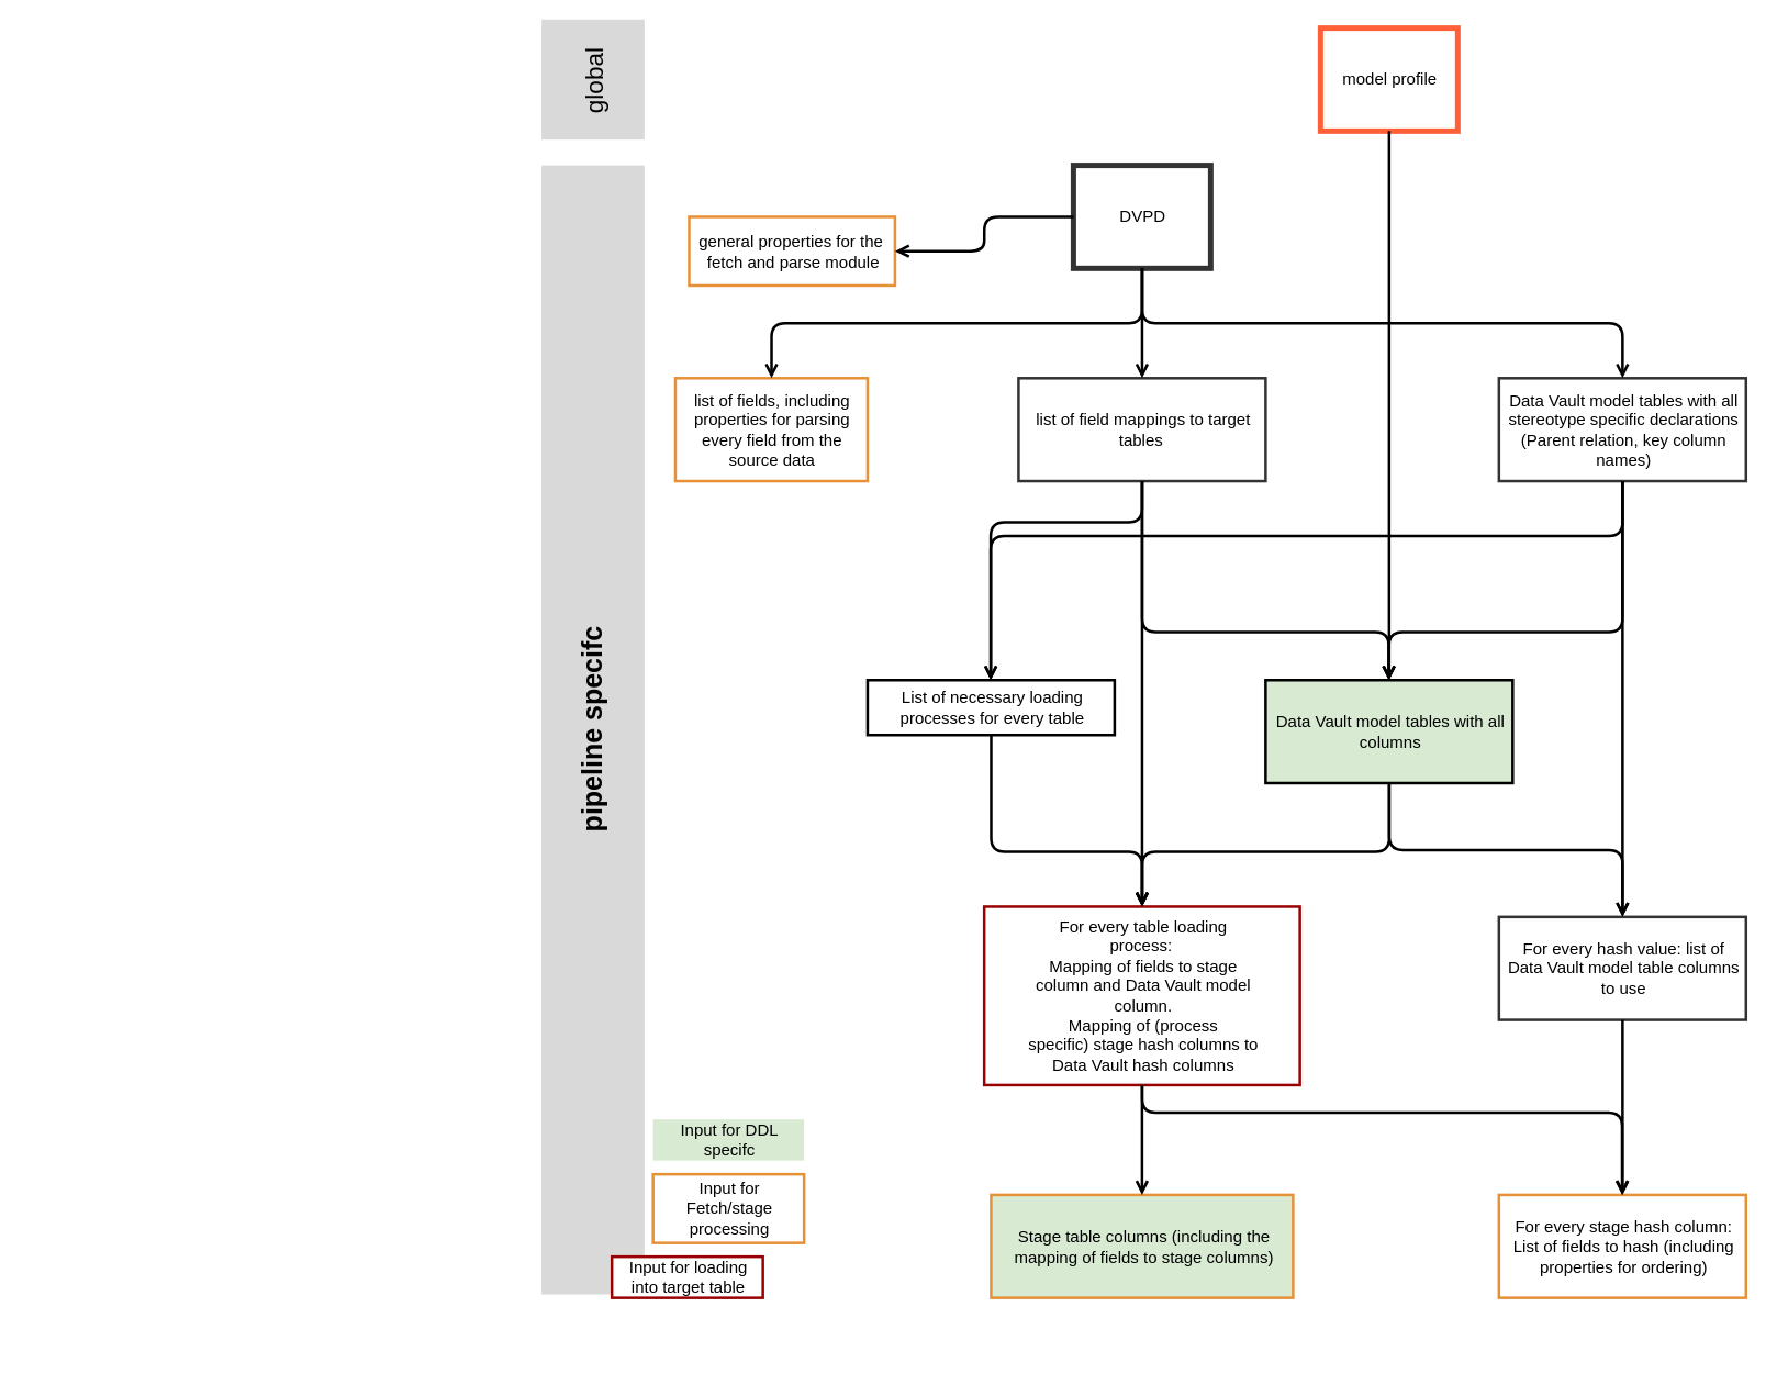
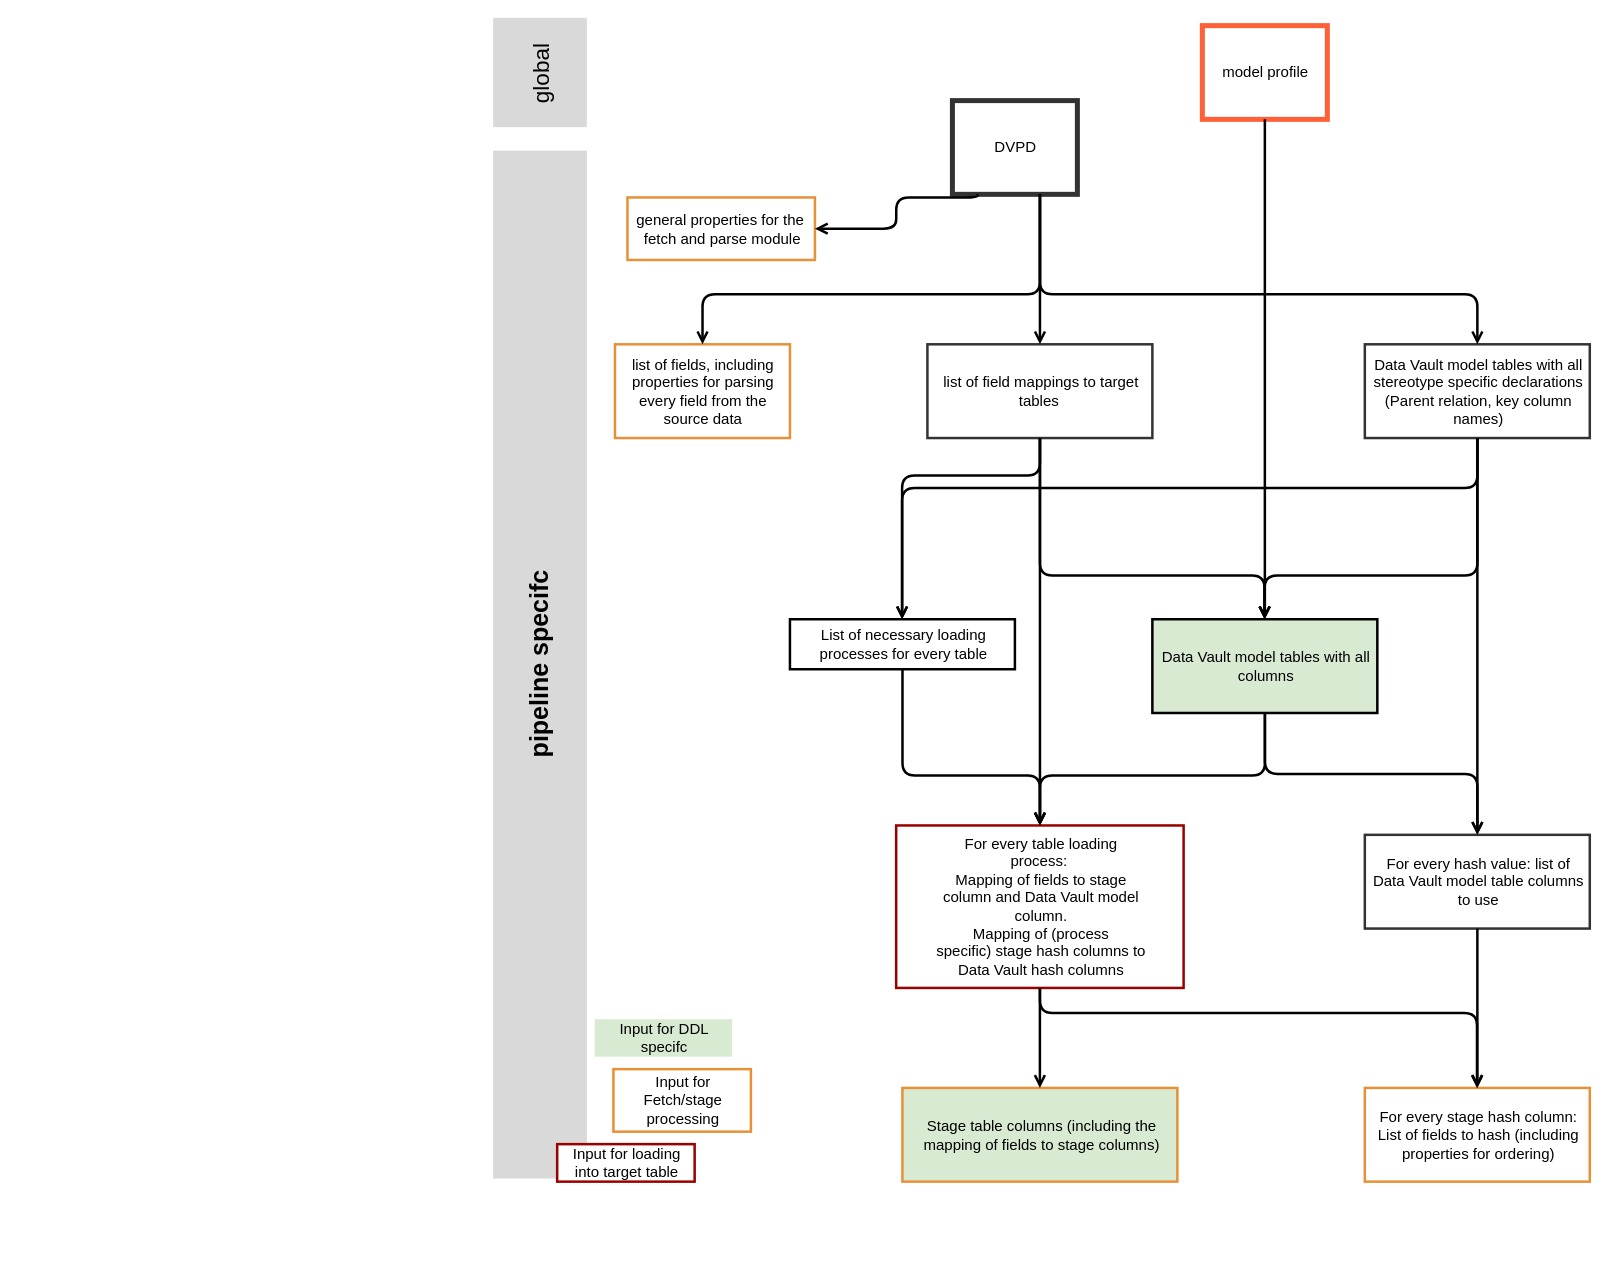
- <mxCell id="2" value="&lt;div style=&quot;width: 93.0px;height:auto;word-break: break-word;&quot;&gt;&lt;div align=&quot;center&quot;&gt;&lt;span style=&quot;font-family: Arial; font-size: 12px; text-decoration: none; line-height: 0;&quot;&gt;&lt;span style=&quot;text-decoration: none; line-height: 14px;&quot; class=&quot;&quot;&gt;DVPD&lt;/span&gt;&lt;/span&gt;&lt;/div&gt;&lt;/div&gt;" style="shape=rect;shadow=0;strokeWidth=4;fillColor=#FFFFFF;strokeColor=#333333;opacity=100.0;html=1;nl2Br=0;verticalAlign=middle;align=center;spacingLeft=2.0;spacingRight=0;whiteSpace=wrap;gliffyId=0;" parent="1" vertex="1"><mxGeometry x="781.25" y="120" width="100" height="75" as="geometry" /></mxCell>
+ <mxCell id="2" value="&lt;div style=&quot;width: 93.0px;height:auto;word-break: break-word;&quot;&gt;&lt;div align=&quot;center&quot;&gt;&lt;span style=&quot;font-family: Arial; font-size: 12px; text-decoration: none; line-height: 0;&quot;&gt;&lt;span style=&quot;text-decoration: none; line-height: 14px;&quot; class=&quot;&quot;&gt;DVPD&lt;/span&gt;&lt;/span&gt;&lt;/div&gt;&lt;/div&gt;" style="shape=rect;shadow=0;strokeWidth=4;fillColor=#FFFFFF;strokeColor=#333333;opacity=100.0;html=1;nl2Br=0;verticalAlign=middle;align=center;spacingLeft=2.0;spacingRight=0;whiteSpace=wrap;gliffyId=0;" parent="1" vertex="1"><mxGeometry x="761.25" y="80" width="100" height="75" as="geometry" /></mxCell>
- <mxCell id="9" value="&lt;div style=&quot;width: 102.6px;height:auto;word-break: break-word;&quot;&gt;&lt;div align=&quot;center&quot;&gt;&lt;span style=&quot;font-family: Arial; font-size: 12px; line-height: 14px;&quot;&gt;Input for Fetch/stage processing&lt;span style=&quot;text-decoration: none; line-height: normal;&quot;&gt;&lt;br&gt;&lt;/span&gt;&lt;/span&gt;&lt;/div&gt;&lt;/div&gt;" style="shape=rect;shadow=0;strokeWidth=2;fillColor=#FFFFFF;strokeColor=#e69138;opacity=100.0;html=1;nl2Br=0;verticalAlign=middle;align=center;spacingLeft=2.2;spacingRight=0;whiteSpace=wrap;gliffyId=53;" parent="1" vertex="1"><mxGeometry x="475" y="855" width="110" height="50" as="geometry" /></mxCell>
+ <mxCell id="9" value="&lt;div style=&quot;width: 102.6px;height:auto;word-break: break-word;&quot;&gt;&lt;div align=&quot;center&quot;&gt;&lt;span style=&quot;font-family: Arial; font-size: 12px; line-height: 14px;&quot;&gt;Input for Fetch/stage processing&lt;span style=&quot;text-decoration: none; line-height: normal;&quot;&gt;&lt;br&gt;&lt;/span&gt;&lt;/span&gt;&lt;/div&gt;&lt;/div&gt;" style="shape=rect;shadow=0;strokeWidth=2;fillColor=#FFFFFF;strokeColor=#e69138;opacity=100.0;html=1;nl2Br=0;verticalAlign=middle;align=center;spacingLeft=2.2;spacingRight=0;whiteSpace=wrap;gliffyId=53;" parent="1" vertex="1"><mxGeometry x="490" y="855" width="110" height="50" as="geometry" /></mxCell>
